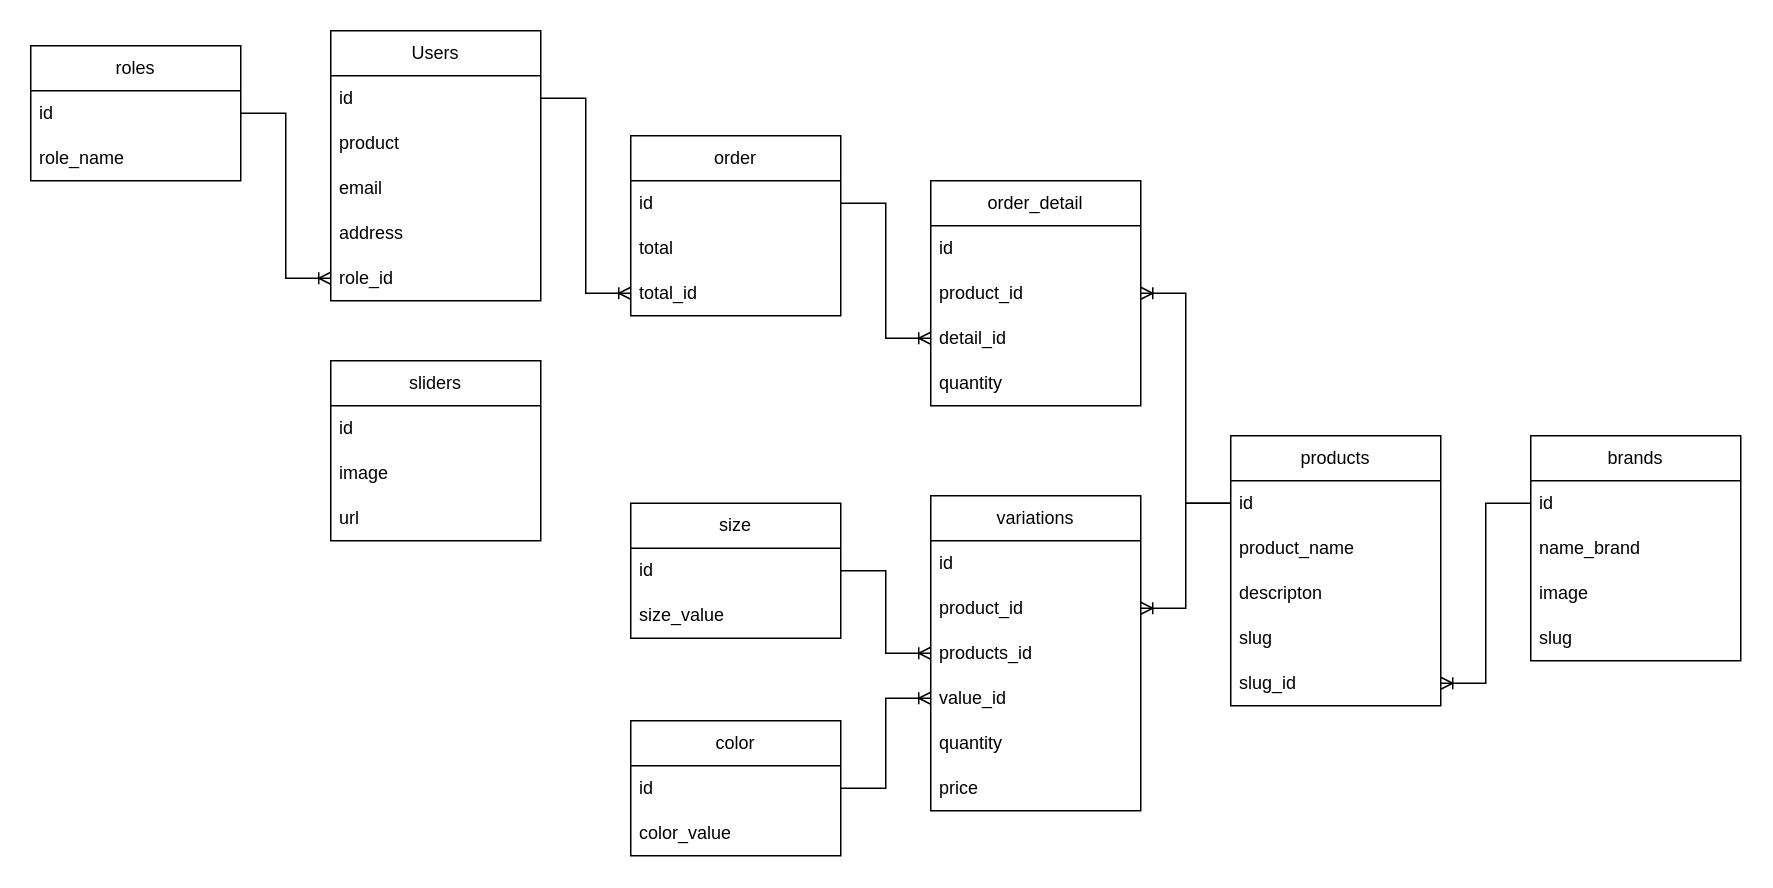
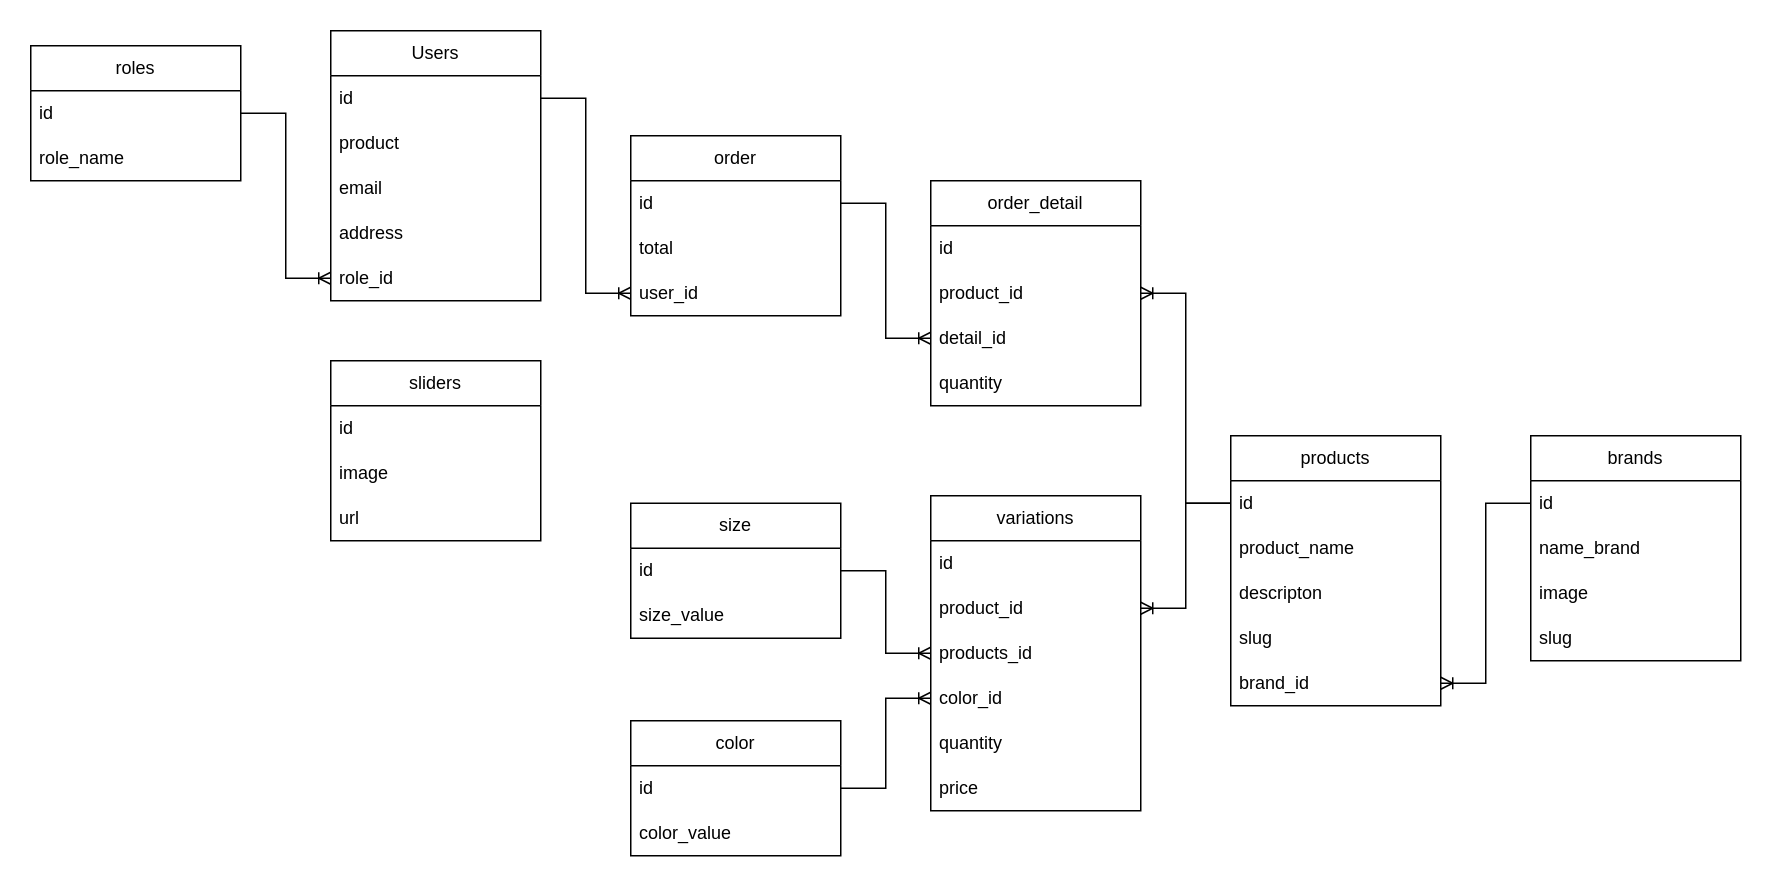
- <mxCell id="17" value="total_id" style="text;strokeColor=none;fillColor=none;align=left;verticalAlign=middle;spacingLeft=4;spacingRight=4;overflow=hidden;points=[[0,0.5],[1,0.5]];portConstraint=eastwest;rotatable=0;whiteSpace=wrap;html=1;shadow=0;sketch=0;" vertex="1" parent="14"><mxGeometry y="90" width="140" height="30" as="geometry" /></mxCell>
+ <mxCell id="17" value="user_id" style="text;strokeColor=none;fillColor=none;align=left;verticalAlign=middle;spacingLeft=4;spacingRight=4;overflow=hidden;points=[[0,0.5],[1,0.5]];portConstraint=eastwest;rotatable=0;whiteSpace=wrap;html=1;shadow=0;sketch=0;" vertex="1" parent="14"><mxGeometry y="90" width="140" height="30" as="geometry" /></mxCell>
- <mxCell id="13" value="slug_id" style="text;strokeColor=none;fillColor=none;align=left;verticalAlign=middle;spacingLeft=4;spacingRight=4;overflow=hidden;points=[[0,0.5],[1,0.5]];portConstraint=eastwest;rotatable=0;whiteSpace=wrap;html=1;shadow=0;sketch=0;" vertex="1" parent="8"><mxGeometry y="150" width="140" height="30" as="geometry" /></mxCell>
+ <mxCell id="13" value="brand_id" style="text;strokeColor=none;fillColor=none;align=left;verticalAlign=middle;spacingLeft=4;spacingRight=4;overflow=hidden;points=[[0,0.5],[1,0.5]];portConstraint=eastwest;rotatable=0;whiteSpace=wrap;html=1;shadow=0;sketch=0;" vertex="1" parent="8"><mxGeometry y="150" width="140" height="30" as="geometry" /></mxCell>
- <mxCell id="38" value="value_id" style="text;strokeColor=none;fillColor=none;align=left;verticalAlign=middle;spacingLeft=4;spacingRight=4;overflow=hidden;points=[[0,0.5],[1,0.5]];portConstraint=eastwest;rotatable=0;whiteSpace=wrap;html=1;shadow=0;sketch=0;" vertex="1" parent="34"><mxGeometry y="120" width="140" height="30" as="geometry" /></mxCell>
+ <mxCell id="38" value="color_id" style="text;strokeColor=none;fillColor=none;align=left;verticalAlign=middle;spacingLeft=4;spacingRight=4;overflow=hidden;points=[[0,0.5],[1,0.5]];portConstraint=eastwest;rotatable=0;whiteSpace=wrap;html=1;shadow=0;sketch=0;" vertex="1" parent="34"><mxGeometry y="120" width="140" height="30" as="geometry" /></mxCell>
